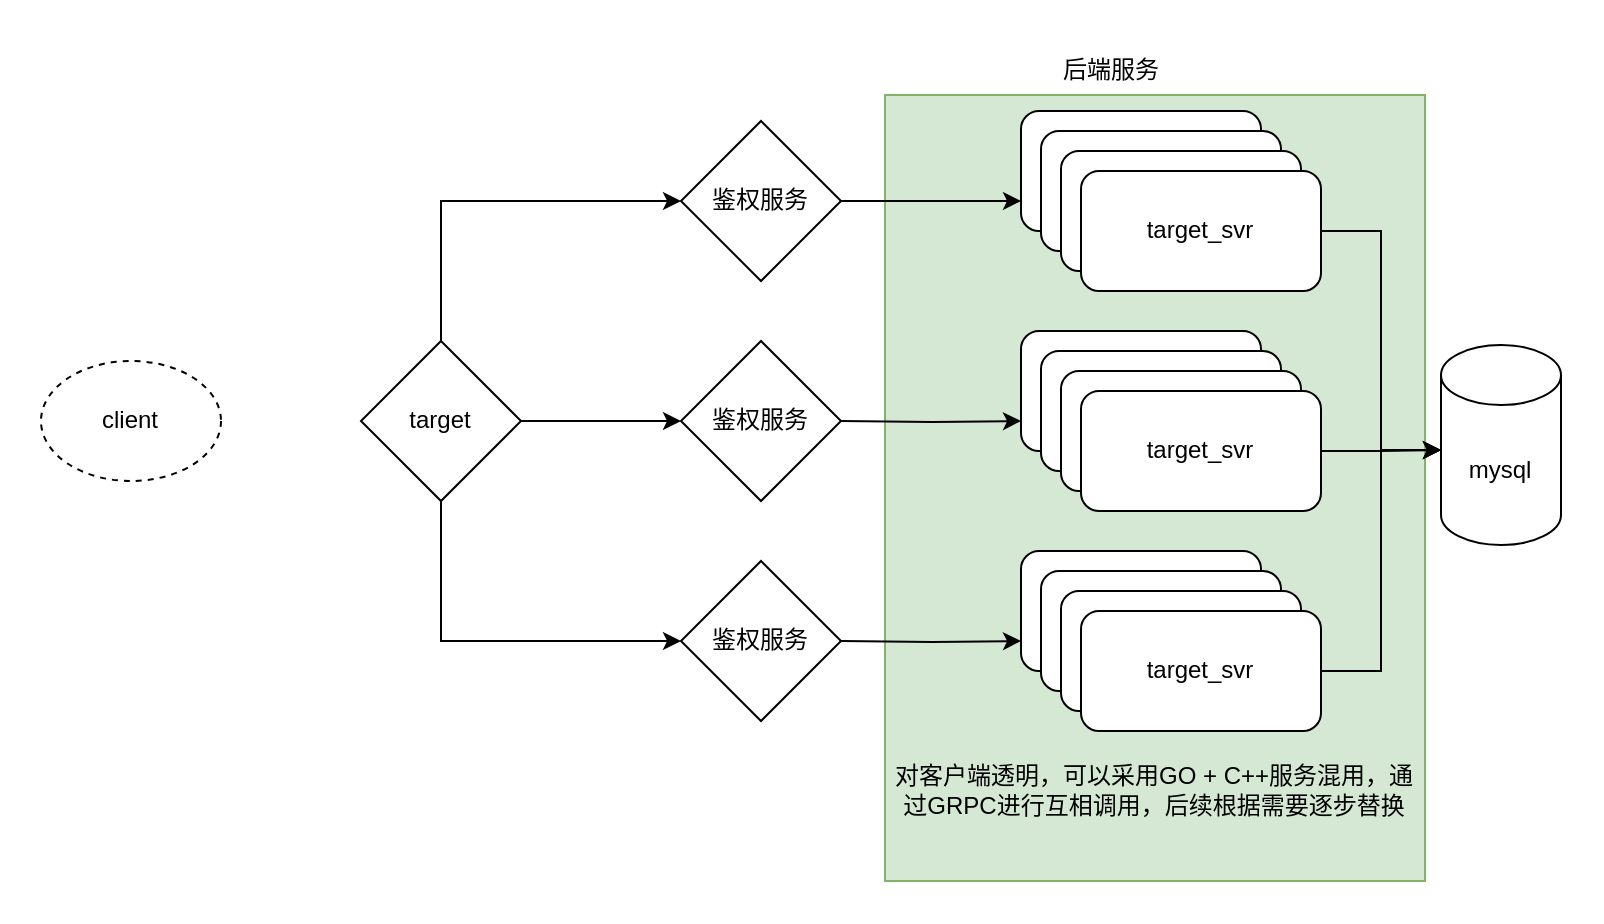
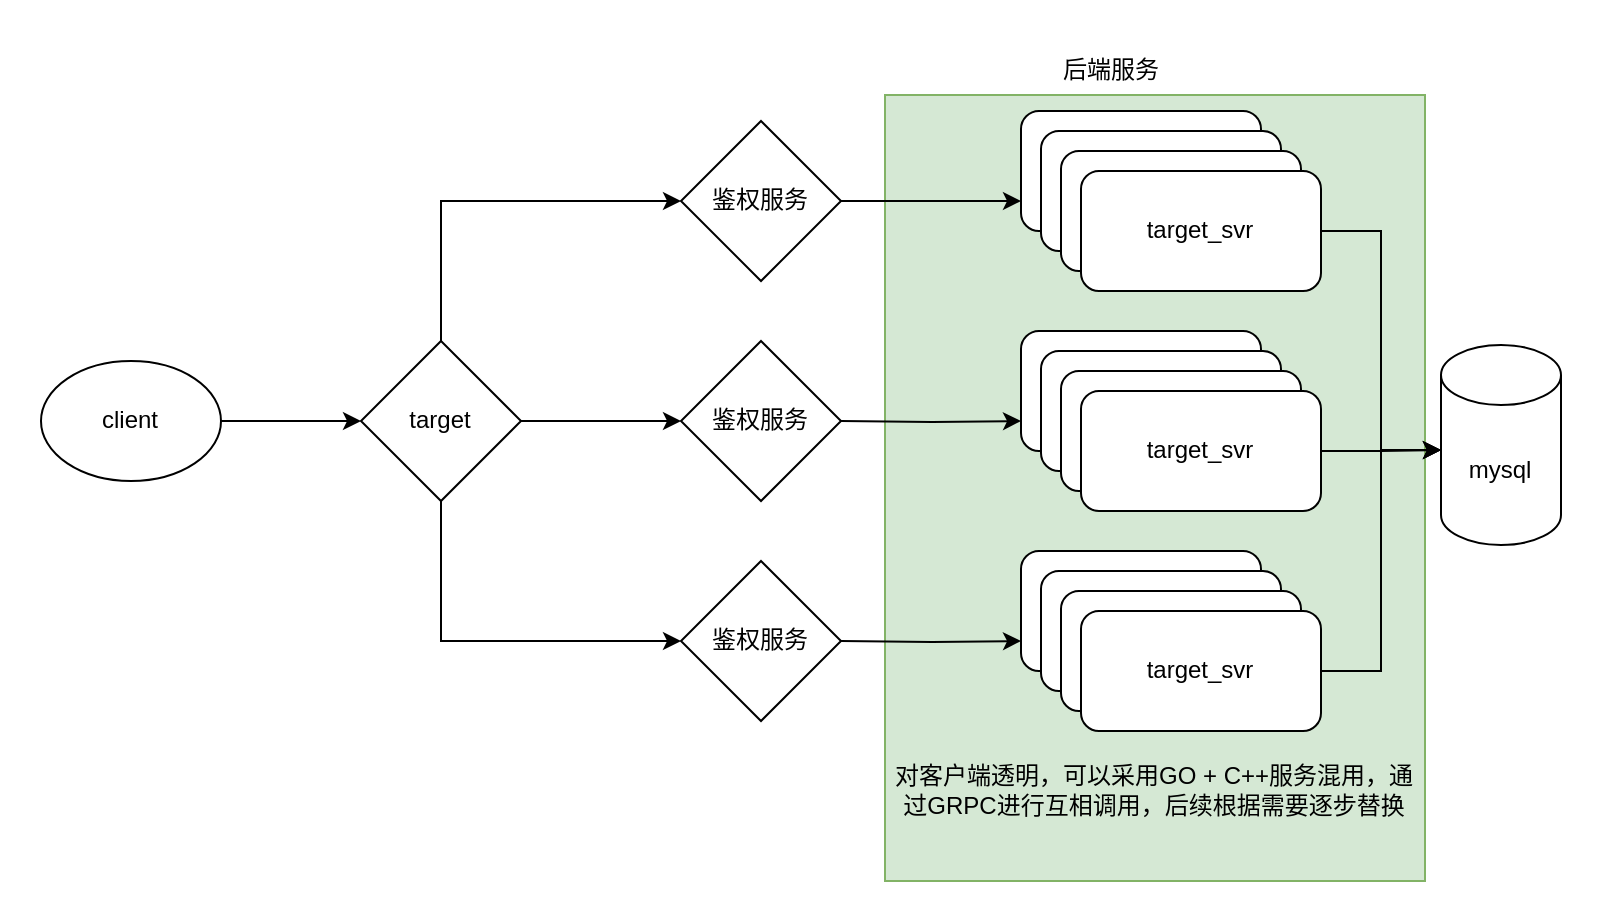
- <mxCell id="4" value="client" style="ellipse;whiteSpace=wrap;html=1;dashed=1;" vertex="1" parent="1"><mxGeometry x="20" y="180" width="90" height="60" as="geometry" /></mxCell>
+ <mxCell id="4" value="client" style="ellipse;whiteSpace=wrap;html=1;" vertex="1" parent="1"><mxGeometry x="20" y="180" width="90" height="60" as="geometry" /></mxCell>
+ <mxCell id="3" value="" style="edgeStyle=orthogonalEdgeStyle;rounded=0;orthogonalLoop=1;jettySize=auto;html=1;" edge="1" parent="1" source="4" target="8"><mxGeometry relative="1" as="geometry" /></mxCell>
